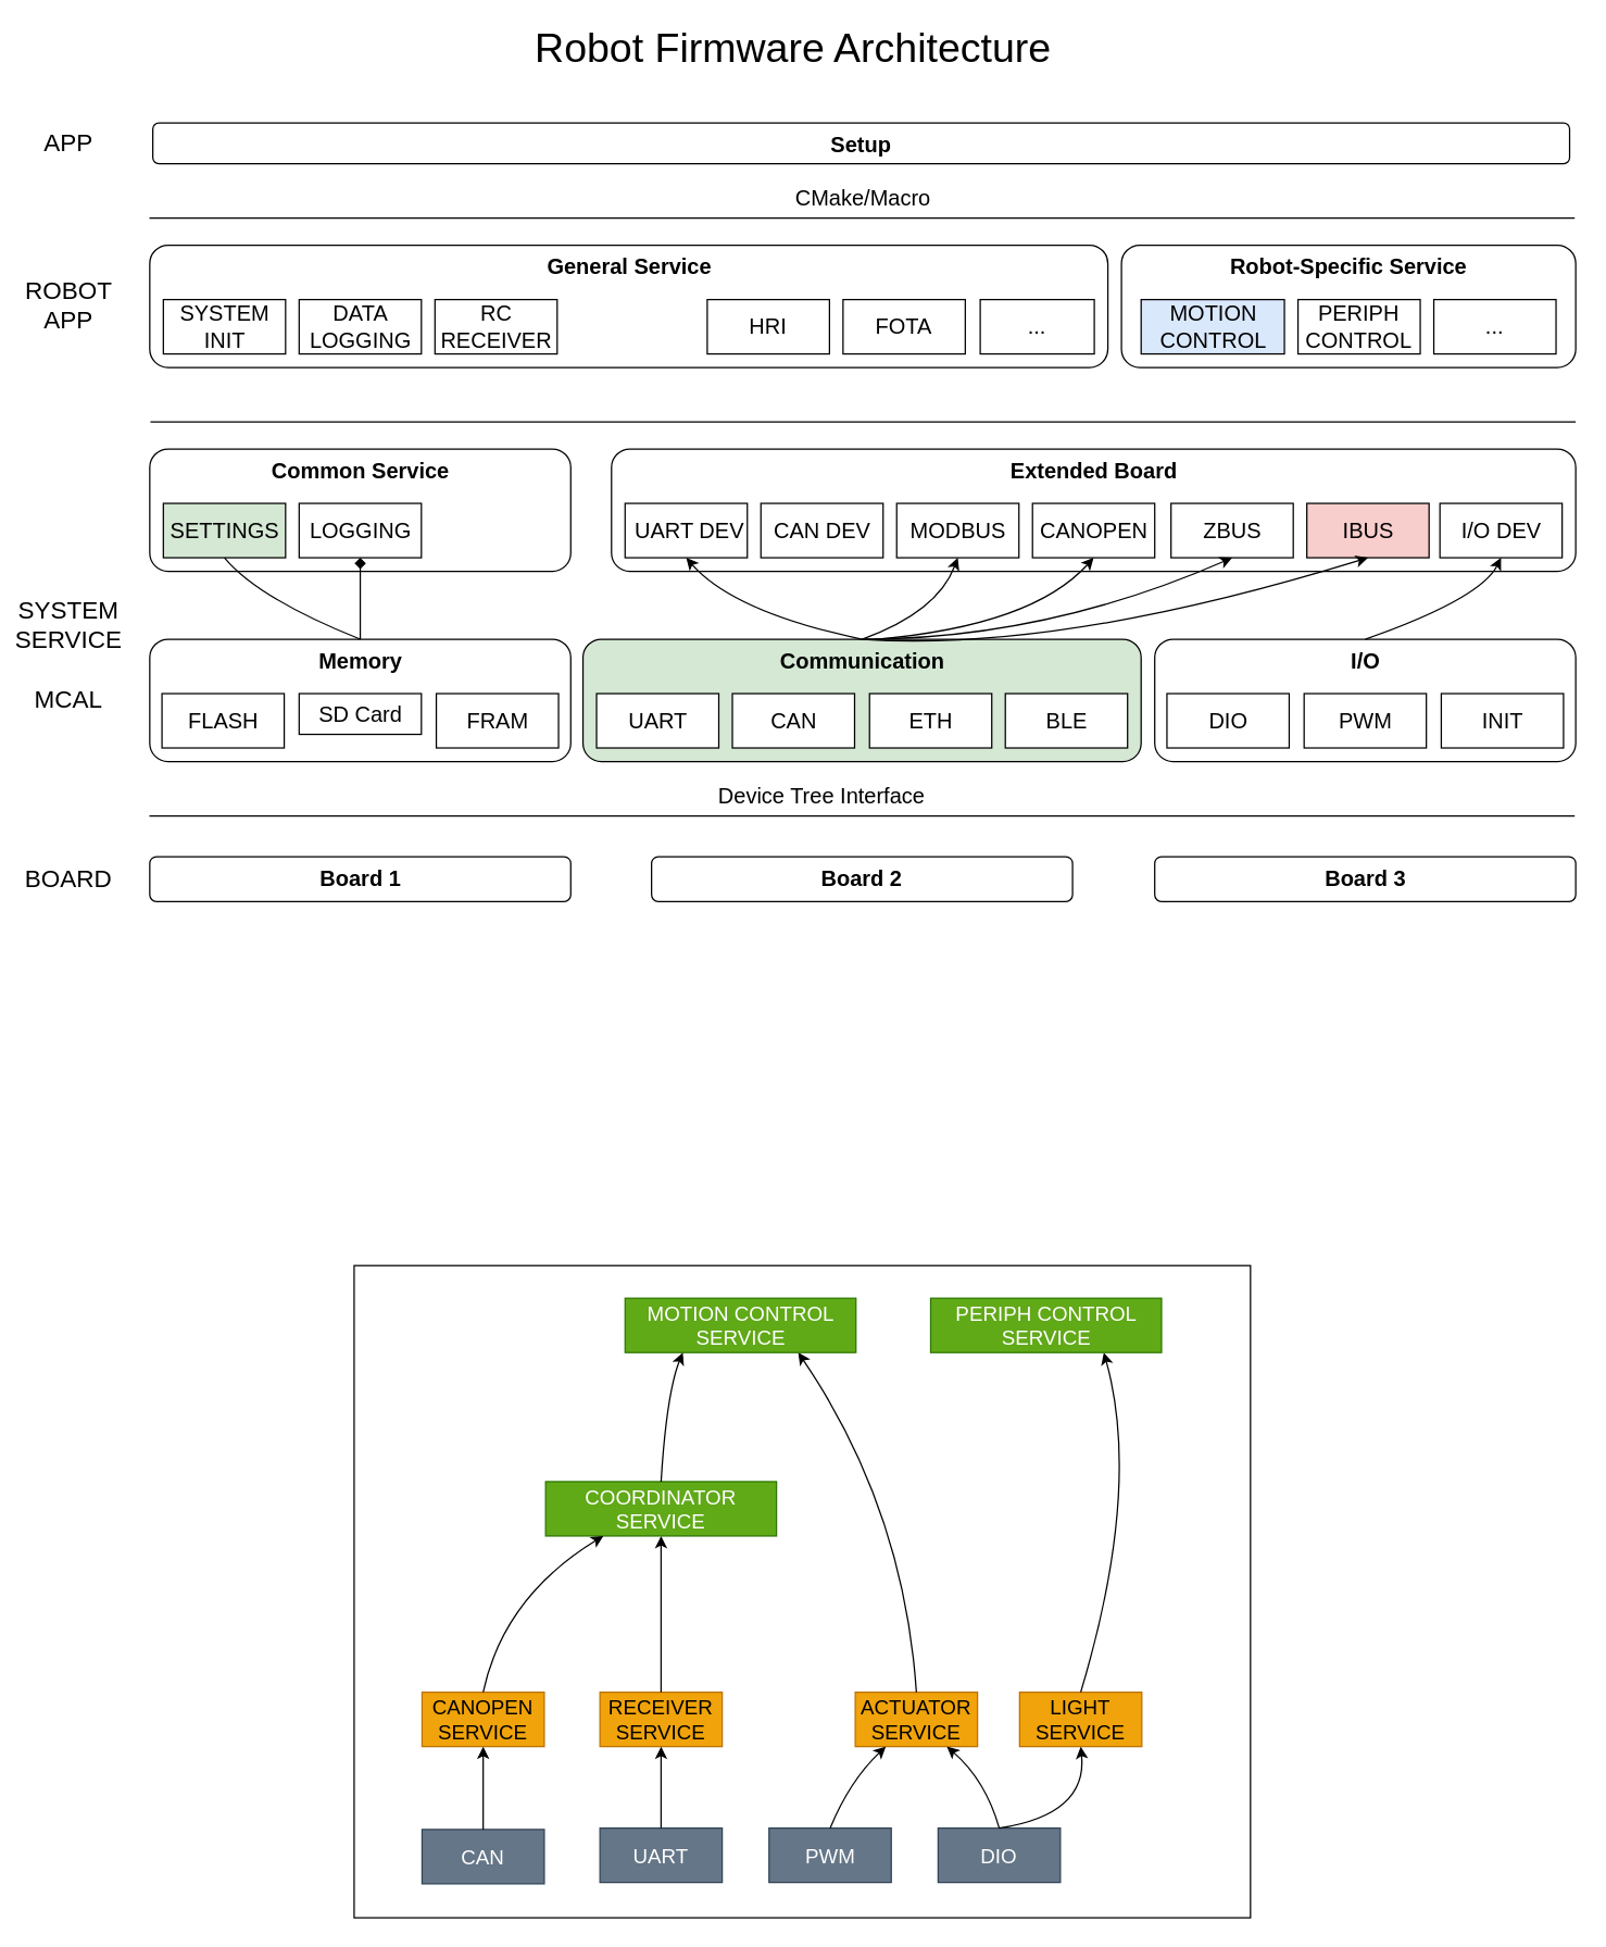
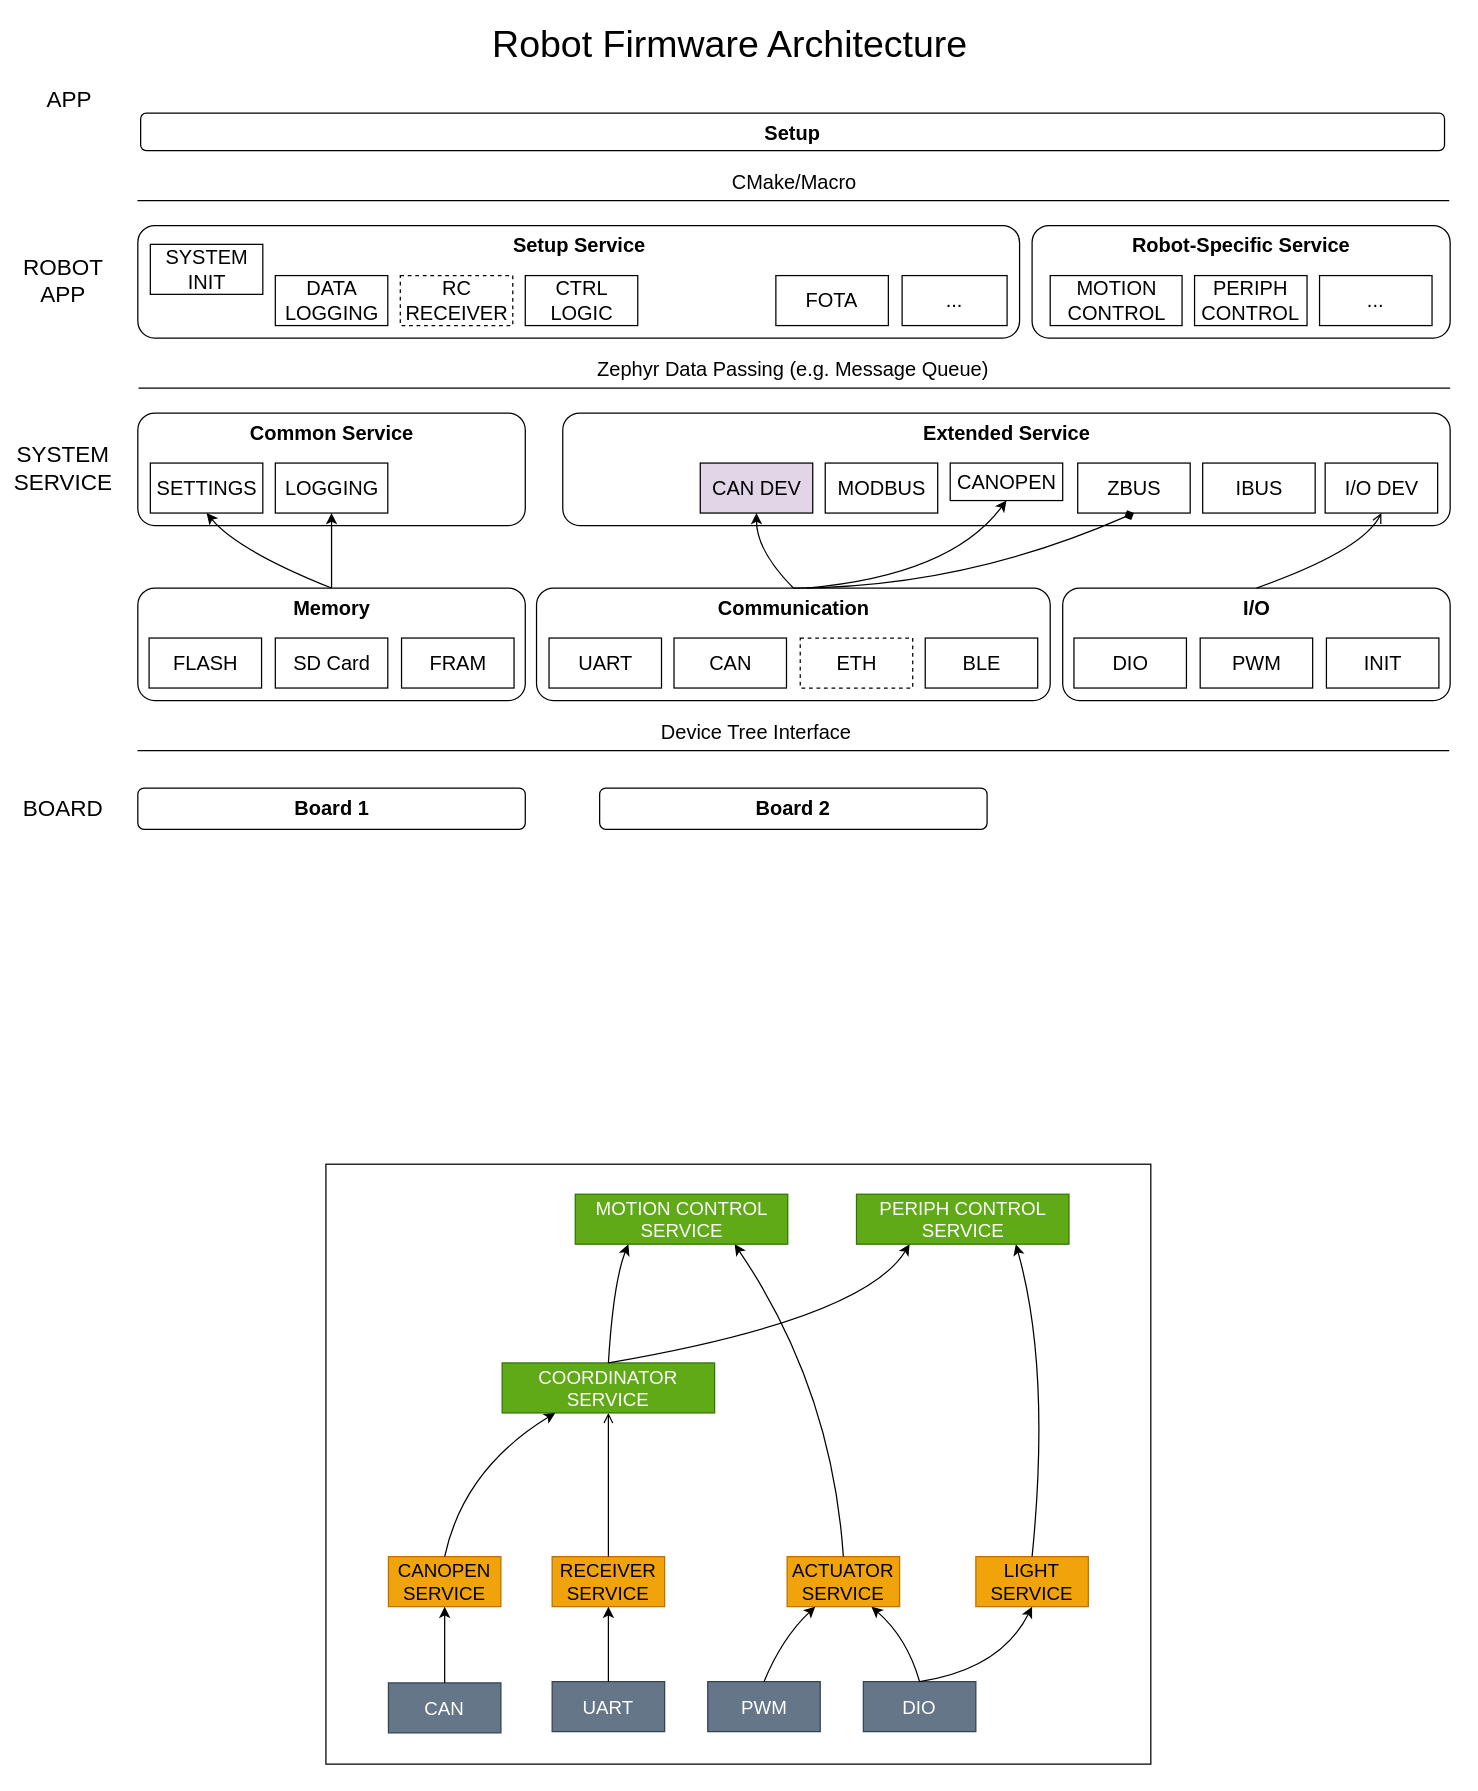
- <mxCell id="64" value="APP" style="text;html=1;strokeColor=none;fillColor=none;align=center;verticalAlign=middle;whiteSpace=wrap;rounded=0;fontSize=18;" parent="1" vertex="1"><mxGeometry x="20" y="90" width="60" height="30" as="geometry" /></mxCell>
+ <mxCell id="64" value="APP" style="text;html=1;strokeColor=none;fillColor=none;align=center;verticalAlign=middle;whiteSpace=wrap;rounded=0;fontSize=18;" parent="1" vertex="1"><mxGeometry x="25" y="65" width="60" height="30" as="geometry" /></mxCell>
- <mxCell id="48" value="&lt;b&gt;General Service&lt;/b&gt;" style="rounded=1;whiteSpace=wrap;html=1;fontSize=16;verticalAlign=top;" parent="1" vertex="1"><mxGeometry x="109.5" y="180" width="705.5" height="90" as="geometry" /></mxCell>
+ <mxCell id="48" value="&lt;b&gt;Setup Service&lt;/b&gt;" style="rounded=1;whiteSpace=wrap;html=1;fontSize=16;verticalAlign=top;" parent="1" vertex="1"><mxGeometry x="109.5" y="180" width="705.5" height="90" as="geometry" /></mxCell>
- <mxCell id="49" value="SYSTEM INIT" style="rounded=0;whiteSpace=wrap;html=1;fontFamily=Helvetica;fontSize=16;fontColor=#000000;align=center;" parent="1" vertex="1"><mxGeometry x="119.5" y="220" width="90" height="40" as="geometry" /></mxCell>
+ <mxCell id="49" value="SYSTEM INIT" style="rounded=0;whiteSpace=wrap;html=1;fontFamily=Helvetica;fontSize=16;fontColor=#000000;align=center;" parent="1" vertex="1"><mxGeometry x="119.5" y="195" width="90" height="40" as="geometry" /></mxCell>
- <mxCell id="51" value="RC RECEIVER" style="rounded=0;whiteSpace=wrap;html=1;fontFamily=Helvetica;fontSize=16;fontColor=#000000;align=center;" parent="1" vertex="1"><mxGeometry x="319.5" y="220" width="90" height="40" as="geometry" /></mxCell>
+ <mxCell id="51" value="RC RECEIVER" style="rounded=0;whiteSpace=wrap;html=1;fontFamily=Helvetica;fontSize=16;fontColor=#000000;align=center;dashed=1;" parent="1" vertex="1"><mxGeometry x="319.5" y="220" width="90" height="40" as="geometry" /></mxCell>
+ <mxCell id="52" value="CTRL LOGIC" style="rounded=0;whiteSpace=wrap;html=1;fontFamily=Helvetica;fontSize=16;fontColor=#000000;align=center;" parent="1" vertex="1"><mxGeometry x="419.5" y="220" width="90" height="40" as="geometry" /></mxCell>
- <mxCell id="59" value="HRI" style="rounded=0;whiteSpace=wrap;html=1;fontFamily=Helvetica;fontSize=16;fontColor=#000000;align=center;" parent="1" vertex="1"><mxGeometry x="520" y="220" width="90" height="40" as="geometry" /></mxCell>
- <mxCell id="56" value="MOTION&lt;br&gt;CONTROL" style="rounded=0;whiteSpace=wrap;html=1;fontFamily=Helvetica;fontSize=16;fontColor=#000000;align=center;fillColor=#dae8fc;" parent="1" vertex="1"><mxGeometry x="839.5" y="220" width="105.5" height="40" as="geometry" /></mxCell>
+ <mxCell id="56" value="MOTION&lt;br&gt;CONTROL" style="rounded=0;whiteSpace=wrap;html=1;fontFamily=Helvetica;fontSize=16;fontColor=#000000;align=center;" parent="1" vertex="1"><mxGeometry x="839.5" y="220" width="105.5" height="40" as="geometry" /></mxCell>
+ <mxCell id="55" value="Zephyr Data Passing (e.g. Message Queue)" style="text;html=1;strokeColor=none;fillColor=none;align=center;verticalAlign=middle;whiteSpace=wrap;rounded=0;fontSize=16;" parent="1" vertex="1"><mxGeometry x="454" y="280" width="360" height="30" as="geometry" /></mxCell>
- <mxCell id="3" value="&lt;b&gt;Extended Board&lt;/b&gt;" style="rounded=1;whiteSpace=wrap;html=1;fontSize=16;verticalAlign=top;" parent="1" vertex="1"><mxGeometry x="449.5" y="330" width="710" height="90" as="geometry" /></mxCell>
+ <mxCell id="3" value="&lt;b&gt;Extended Service&lt;/b&gt;" style="rounded=1;whiteSpace=wrap;html=1;fontSize=16;verticalAlign=top;" parent="1" vertex="1"><mxGeometry x="449.5" y="330" width="710" height="90" as="geometry" /></mxCell>
- <mxCell id="21" value="SETTINGS" style="rounded=0;whiteSpace=wrap;html=1;fontFamily=Helvetica;fontSize=16;fontColor=#000000;align=center;fillColor=#d5e8d4;" parent="1" vertex="1"><mxGeometry x="119.5" y="370" width="90" height="40" as="geometry" /></mxCell>
+ <mxCell id="21" value="SETTINGS" style="rounded=0;whiteSpace=wrap;html=1;fontFamily=Helvetica;fontSize=16;fontColor=#000000;align=center;" parent="1" vertex="1"><mxGeometry x="119.5" y="370" width="90" height="40" as="geometry" /></mxCell>
- <mxCell id="7" value="&amp;nbsp;UART DEV" style="rounded=0;whiteSpace=wrap;html=1;fontFamily=Helvetica;fontSize=16;fontColor=#000000;align=center;" parent="1" vertex="1"><mxGeometry x="459.5" y="370" width="90" height="40" as="geometry" /></mxCell>
- <mxCell id="8" value="CAN DEV" style="rounded=0;whiteSpace=wrap;html=1;fontFamily=Helvetica;fontSize=16;fontColor=#000000;align=center;" parent="1" vertex="1"><mxGeometry x="559.5" y="370" width="90" height="40" as="geometry" /></mxCell>
+ <mxCell id="8" value="CAN DEV" style="rounded=0;whiteSpace=wrap;html=1;fontFamily=Helvetica;fontSize=16;fontColor=#000000;align=center;fillColor=#e1d5e7;" parent="1" vertex="1"><mxGeometry x="559.5" y="370" width="90" height="40" as="geometry" /></mxCell>
- <mxCell id="10" value="CANOPEN" style="rounded=0;whiteSpace=wrap;html=1;fontFamily=Helvetica;fontSize=16;fontColor=#000000;align=center;" parent="1" vertex="1"><mxGeometry x="759.5" y="370" width="90" height="40" as="geometry" /></mxCell>
+ <mxCell id="10" value="CANOPEN" style="rounded=0;whiteSpace=wrap;html=1;fontFamily=Helvetica;fontSize=16;fontColor=#000000;align=center;" parent="1" vertex="1"><mxGeometry x="759.5" y="370" width="90" height="30" as="geometry" /></mxCell>
- <mxCell id="29" value="IBUS" style="rounded=0;whiteSpace=wrap;html=1;fontFamily=Helvetica;fontSize=16;fontColor=#000000;align=center;fillColor=#f8cecc;" parent="1" vertex="1"><mxGeometry x="961.5" y="370" width="90" height="40" as="geometry" /></mxCell>
+ <mxCell id="29" value="IBUS" style="rounded=0;whiteSpace=wrap;html=1;fontFamily=Helvetica;fontSize=16;fontColor=#000000;align=center;" parent="1" vertex="1"><mxGeometry x="961.5" y="370" width="90" height="40" as="geometry" /></mxCell>
- <mxCell id="37" value="" style="curved=1;endArrow=classic;html=1;rounded=0;fontSize=16;entryX=0.5;entryY=1;entryDx=0;entryDy=0;exitX=0.5;exitY=0;exitDx=0;exitDy=0;" parent="1" source="23" target="28" edge="1"><mxGeometry width="50" height="50" relative="1" as="geometry"><mxPoint x="654.5" y="480" as="sourcePoint" /><mxPoint x="914.5" y="420" as="targetPoint" /><Array as="points"><mxPoint x="769.5" y="470" /></Array></mxGeometry></mxCell>
+ <mxCell id="37" value="" style="curved=1;endArrow=diamond;html=1;rounded=0;fontSize=16;entryX=0.5;entryY=1;entryDx=0;entryDy=0;exitX=0.5;exitY=0;exitDx=0;exitDy=0;" parent="1" source="23" target="28" edge="1"><mxGeometry width="50" height="50" relative="1" as="geometry"><mxPoint x="654.5" y="480" as="sourcePoint" /><mxPoint x="914.5" y="420" as="targetPoint" /><Array as="points"><mxPoint x="769.5" y="470" /></Array></mxGeometry></mxCell>
- <mxCell id="31" value="" style="curved=1;endArrow=diamond;html=1;rounded=0;fontSize=16;exitX=0.5;exitY=0;exitDx=0;exitDy=0;entryX=0.5;entryY=1;entryDx=0;entryDy=0;" parent="1" source="12" target="22" edge="1"><mxGeometry width="50" height="50" relative="1" as="geometry"><mxPoint x="274.5" y="480" as="sourcePoint" /><mxPoint x="174.5" y="420" as="targetPoint" /><Array as="points" /></mxGeometry></mxCell>
+ <mxCell id="31" value="" style="curved=1;endArrow=classic;html=1;rounded=0;fontSize=16;exitX=0.5;exitY=0;exitDx=0;exitDy=0;entryX=0.5;entryY=1;entryDx=0;entryDy=0;" parent="1" source="12" target="22" edge="1"><mxGeometry width="50" height="50" relative="1" as="geometry"><mxPoint x="274.5" y="480" as="sourcePoint" /><mxPoint x="174.5" y="420" as="targetPoint" /><Array as="points" /></mxGeometry></mxCell>
- <mxCell id="30" value="" style="curved=1;endArrow=none;html=1;rounded=0;fontSize=16;exitX=0.5;exitY=0;exitDx=0;exitDy=0;entryX=0.5;entryY=1;entryDx=0;entryDy=0;" parent="1" source="12" target="21" edge="1"><mxGeometry width="50" height="50" relative="1" as="geometry"><mxPoint x="669.5" y="40" as="sourcePoint" /><mxPoint x="719.5" y="-10" as="targetPoint" /><Array as="points"><mxPoint x="189.5" y="440" /></Array></mxGeometry></mxCell>
+ <mxCell id="30" value="" style="curved=1;endArrow=classic;html=1;rounded=0;fontSize=16;exitX=0.5;exitY=0;exitDx=0;exitDy=0;entryX=0.5;entryY=1;entryDx=0;entryDy=0;" parent="1" source="12" target="21" edge="1"><mxGeometry width="50" height="50" relative="1" as="geometry"><mxPoint x="669.5" y="40" as="sourcePoint" /><mxPoint x="719.5" y="-10" as="targetPoint" /><Array as="points"><mxPoint x="189.5" y="440" /></Array></mxGeometry></mxCell>
- <mxCell id="39" value="" style="curved=1;endArrow=classic;html=1;rounded=0;fontSize=16;entryX=0.5;entryY=1;entryDx=0;entryDy=0;exitX=0.5;exitY=0;exitDx=0;exitDy=0;" parent="1" source="17" target="35" edge="1"><mxGeometry width="50" height="50" relative="1" as="geometry"><mxPoint x="654.5" y="480" as="sourcePoint" /><mxPoint x="814.5" y="420" as="targetPoint" /><Array as="points"><mxPoint x="1089.5" y="440" /></Array></mxGeometry></mxCell>
+ <mxCell id="39" value="" style="curved=1;endArrow=open;html=1;rounded=0;fontSize=16;entryX=0.5;entryY=1;entryDx=0;entryDy=0;exitX=0.5;exitY=0;exitDx=0;exitDy=0;" parent="1" source="17" target="35" edge="1"><mxGeometry width="50" height="50" relative="1" as="geometry"><mxPoint x="654.5" y="480" as="sourcePoint" /><mxPoint x="814.5" y="420" as="targetPoint" /><Array as="points"><mxPoint x="1089.5" y="440" /></Array></mxGeometry></mxCell>
+ <mxCell id="33" value="" style="curved=1;endArrow=classic;html=1;rounded=0;fontSize=16;exitX=0.5;exitY=0;exitDx=0;exitDy=0;entryX=0.5;entryY=1;entryDx=0;entryDy=0;" parent="1" source="23" target="8" edge="1"><mxGeometry width="50" height="50" relative="1" as="geometry"><mxPoint x="294.5" y="500" as="sourcePoint" /><mxPoint x="294.5" y="440" as="targetPoint" /><Array as="points"><mxPoint x="604.5" y="440" /></Array></mxGeometry></mxCell>
- <mxCell id="38" value="" style="curved=1;endArrow=classic;html=1;rounded=0;fontSize=16;entryX=0.5;entryY=1;entryDx=0;entryDy=0;exitX=0.5;exitY=0;exitDx=0;exitDy=0;" parent="1" source="23" target="29" edge="1"><mxGeometry width="50" height="50" relative="1" as="geometry"><mxPoint x="664.5" y="490" as="sourcePoint" /><mxPoint x="924.5" y="430" as="targetPoint" /><Array as="points"><mxPoint x="779.5" y="480" /></Array></mxGeometry></mxCell>
- <mxCell id="34" value="" style="curved=1;endArrow=classic;html=1;rounded=0;fontSize=16;exitX=0.5;exitY=0;exitDx=0;exitDy=0;entryX=0.5;entryY=1;entryDx=0;entryDy=0;" parent="1" source="23" target="9" edge="1"><mxGeometry width="50" height="50" relative="1" as="geometry"><mxPoint x="304.5" y="510" as="sourcePoint" /><mxPoint x="304.5" y="450" as="targetPoint" /><Array as="points"><mxPoint x="689.5" y="450" /></Array></mxGeometry></mxCell>
- <mxCell id="32" value="" style="curved=1;endArrow=classic;html=1;rounded=0;fontSize=16;exitX=0.5;exitY=0;exitDx=0;exitDy=0;entryX=0.5;entryY=1;entryDx=0;entryDy=0;" parent="1" source="23" target="7" edge="1"><mxGeometry width="50" height="50" relative="1" as="geometry"><mxPoint x="284.5" y="490" as="sourcePoint" /><mxPoint x="284.5" y="430" as="targetPoint" /><Array as="points"><mxPoint x="539.5" y="450" /></Array></mxGeometry></mxCell>
- <mxCell id="6" value="SYSTEM SERVICE" style="text;html=1;strokeColor=none;fillColor=none;align=center;verticalAlign=middle;whiteSpace=wrap;rounded=0;fontSize=18;" parent="1" vertex="1"><mxGeometry x="20" y="445" width="60" height="30" as="geometry" /></mxCell>
+ <mxCell id="6" value="SYSTEM SERVICE" style="text;html=1;strokeColor=none;fillColor=none;align=center;verticalAlign=middle;whiteSpace=wrap;rounded=0;fontSize=18;" parent="1" vertex="1"><mxGeometry x="20" y="360" width="60" height="30" as="geometry" /></mxCell>
- <mxCell id="5" value="MCAL" style="text;html=1;strokeColor=none;fillColor=none;align=center;verticalAlign=middle;whiteSpace=wrap;rounded=0;fontSize=18;" parent="1" vertex="1"><mxGeometry x="20" y="500" width="60" height="30" as="geometry" /></mxCell>
- <mxCell id="23" value="&lt;b&gt;Communication&lt;/b&gt;" style="rounded=1;whiteSpace=wrap;html=1;fontSize=16;verticalAlign=top;fillColor=#d5e8d4;" parent="1" vertex="1"><mxGeometry x="428.5" y="470" width="411" height="90" as="geometry" /></mxCell>
+ <mxCell id="23" value="&lt;b&gt;Communication&lt;/b&gt;" style="rounded=1;whiteSpace=wrap;html=1;fontSize=16;verticalAlign=top;" parent="1" vertex="1"><mxGeometry x="428.5" y="470" width="411" height="90" as="geometry" /></mxCell>
- <mxCell id="13" value="SD Card" style="rounded=0;whiteSpace=wrap;html=1;fontFamily=Helvetica;fontSize=16;fontColor=#000000;align=center;" parent="11" vertex="1"><mxGeometry x="110" y="40" width="90" height="30" as="geometry" /></mxCell>
+ <mxCell id="13" value="SD Card" style="rounded=0;whiteSpace=wrap;html=1;fontFamily=Helvetica;fontSize=16;fontColor=#000000;align=center;" parent="11" vertex="1"><mxGeometry x="110" y="40" width="90" height="40" as="geometry" /></mxCell>
- <mxCell id="26" value="ETH" style="rounded=0;whiteSpace=wrap;html=1;fontFamily=Helvetica;fontSize=16;fontColor=#000000;align=center;" parent="1" vertex="1"><mxGeometry x="639.5" y="510" width="90" height="40" as="geometry" /></mxCell>
+ <mxCell id="26" value="ETH" style="rounded=0;whiteSpace=wrap;html=1;fontFamily=Helvetica;fontSize=16;fontColor=#000000;align=center;dashed=1;" parent="1" vertex="1"><mxGeometry x="639.5" y="510" width="90" height="40" as="geometry" /></mxCell>
- <mxCell id="43" value="&lt;b&gt;Board 3&lt;/b&gt;" style="rounded=1;whiteSpace=wrap;html=1;fontSize=16;verticalAlign=top;" parent="1" vertex="1"><mxGeometry x="849.5" y="630" width="310" height="33" as="geometry" /></mxCell>
+ <mxCell id="88" value="" style="curved=1;endArrow=classic;html=1;rounded=0;fontSize=16;exitX=0.5;exitY=0;exitDx=0;exitDy=0;entryX=0.25;entryY=1;entryDx=0;entryDy=0;" parent="1" source="81" target="83" edge="1"><mxGeometry width="50" height="50" relative="1" as="geometry"><mxPoint x="496" y="1075" as="sourcePoint" /><mxPoint x="538" y="1005" as="targetPoint" /><Array as="points"><mxPoint x="690" y="1055" /></Array></mxGeometry></mxCell>
- <mxCell id="80" value="" style="curved=1;endArrow=classic;html=1;rounded=0;fontSize=16;exitX=0.5;exitY=0;exitDx=0;exitDy=0;entryX=0.5;entryY=1;entryDx=0;entryDy=0;" parent="1" source="67" target="81" edge="1"><mxGeometry width="50" height="50" relative="1" as="geometry"><mxPoint x="620.5" y="1355" as="sourcePoint" /><mxPoint x="486" y="1200" as="targetPoint" /><Array as="points" /></mxGeometry></mxCell>
+ <mxCell id="80" value="" style="curved=1;endArrow=open;html=1;rounded=0;fontSize=16;exitX=0.5;exitY=0;exitDx=0;exitDy=0;entryX=0.5;entryY=1;entryDx=0;entryDy=0;" parent="1" source="67" target="81" edge="1"><mxGeometry width="50" height="50" relative="1" as="geometry"><mxPoint x="620.5" y="1355" as="sourcePoint" /><mxPoint x="486" y="1200" as="targetPoint" /><Array as="points" /></mxGeometry></mxCell>
- <mxCell id="76" value="LIGHT&lt;br style=&quot;font-size: 15px&quot;&gt;SERVICE" style="rounded=0;whiteSpace=wrap;html=1;fontFamily=Helvetica;fontSize=15;fontColor=#000000;align=center;fillColor=#f0a30a;strokeColor=#BD7000;" parent="1" vertex="1"><mxGeometry x="750" y="1245" width="90" height="40" as="geometry" /></mxCell>
+ <mxCell id="76" value="LIGHT&lt;br style=&quot;font-size: 15px&quot;&gt;SERVICE" style="rounded=0;whiteSpace=wrap;html=1;fontFamily=Helvetica;fontSize=15;fontColor=#000000;align=center;fillColor=#f0a30a;strokeColor=#BD7000;" parent="1" vertex="1"><mxGeometry x="780" y="1245" width="90" height="40" as="geometry" /></mxCell>
